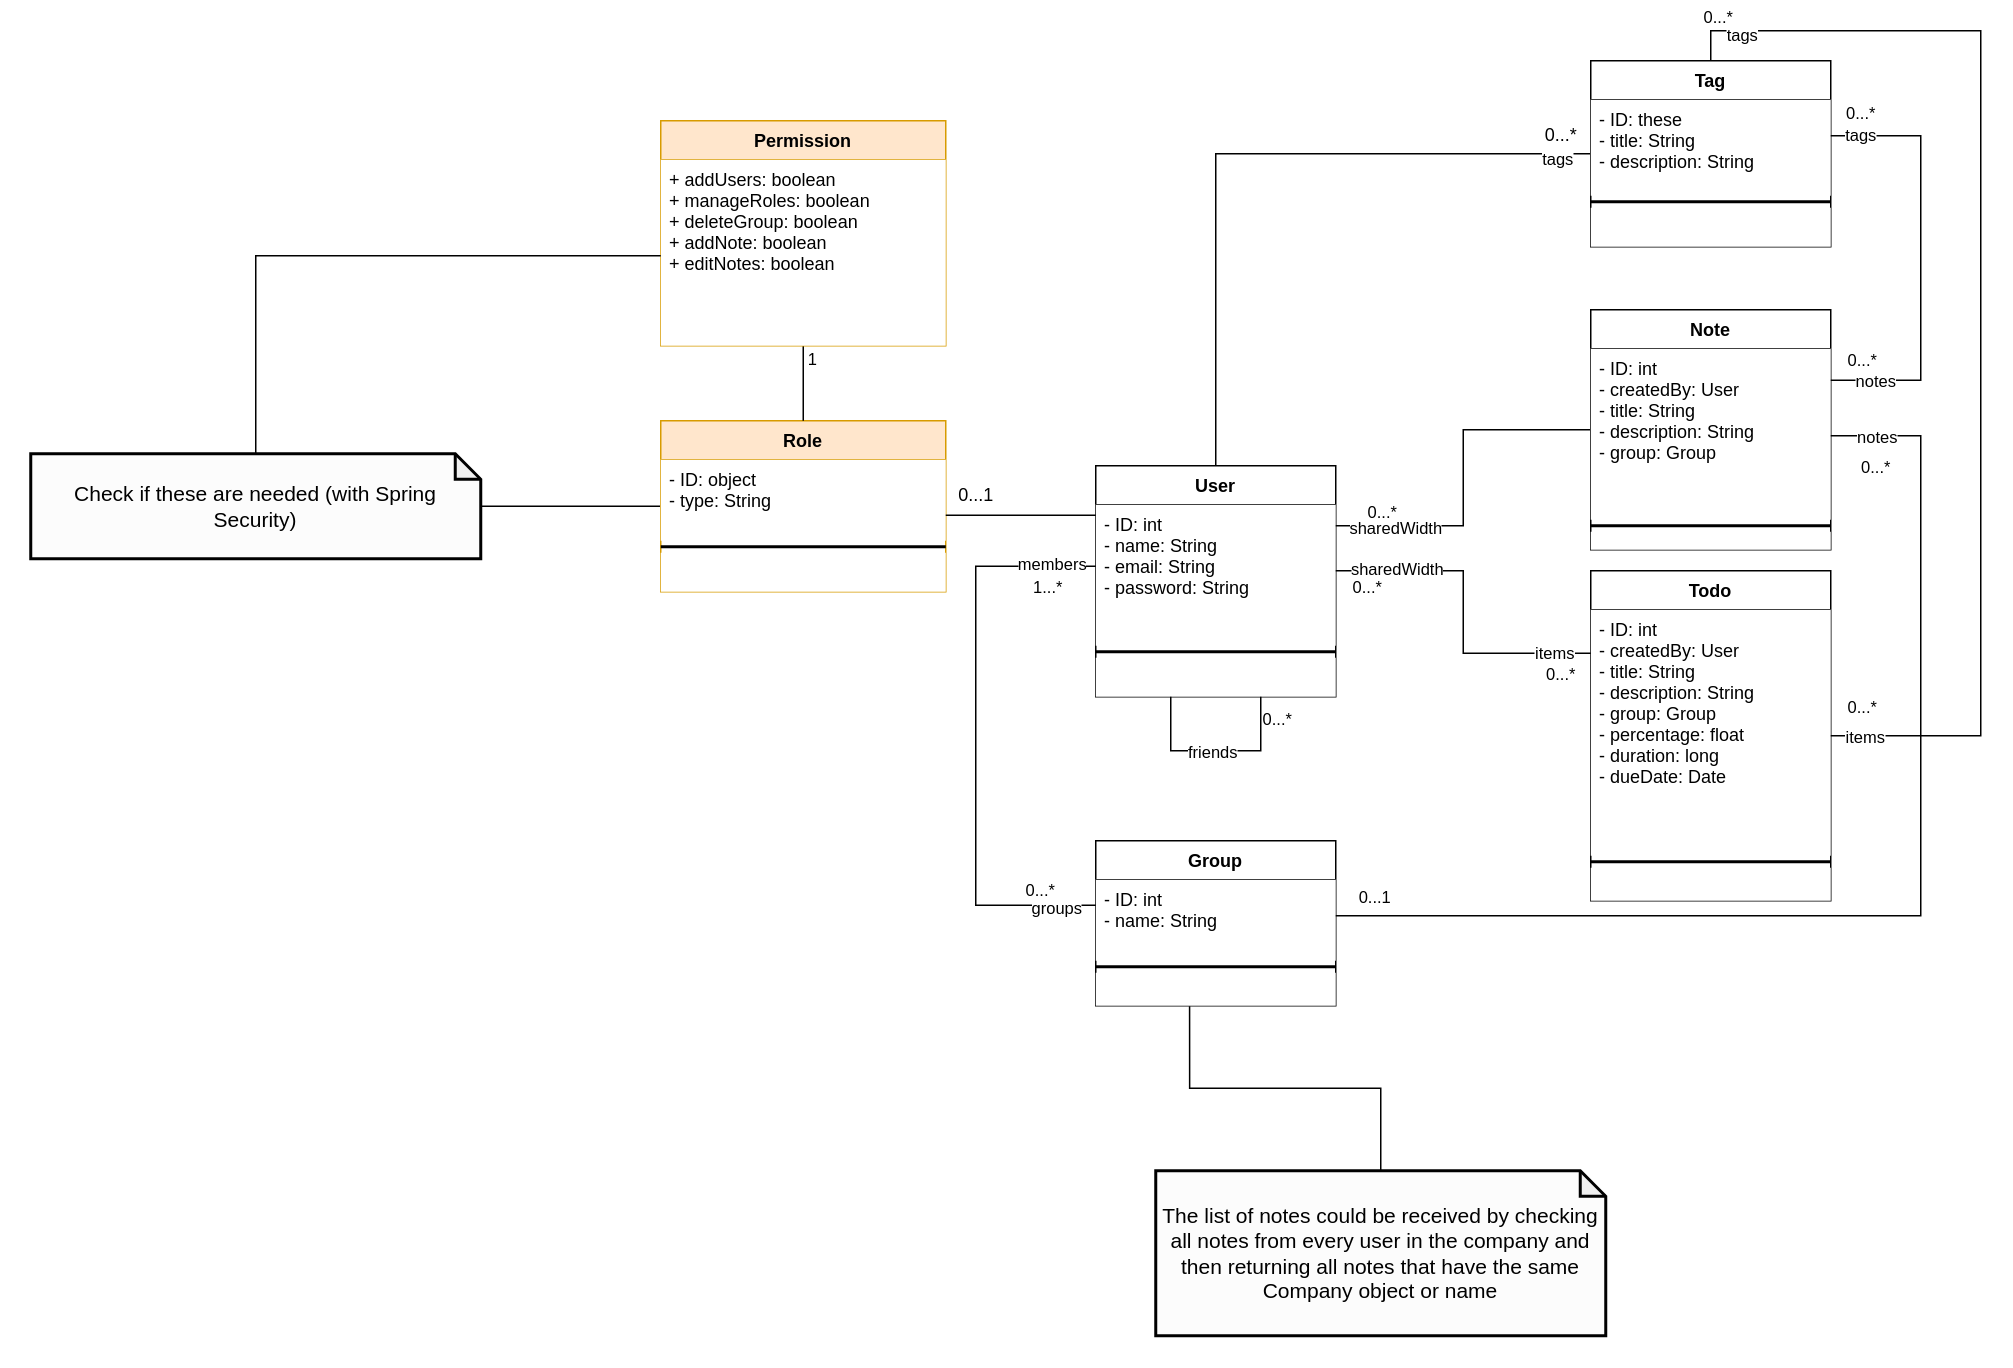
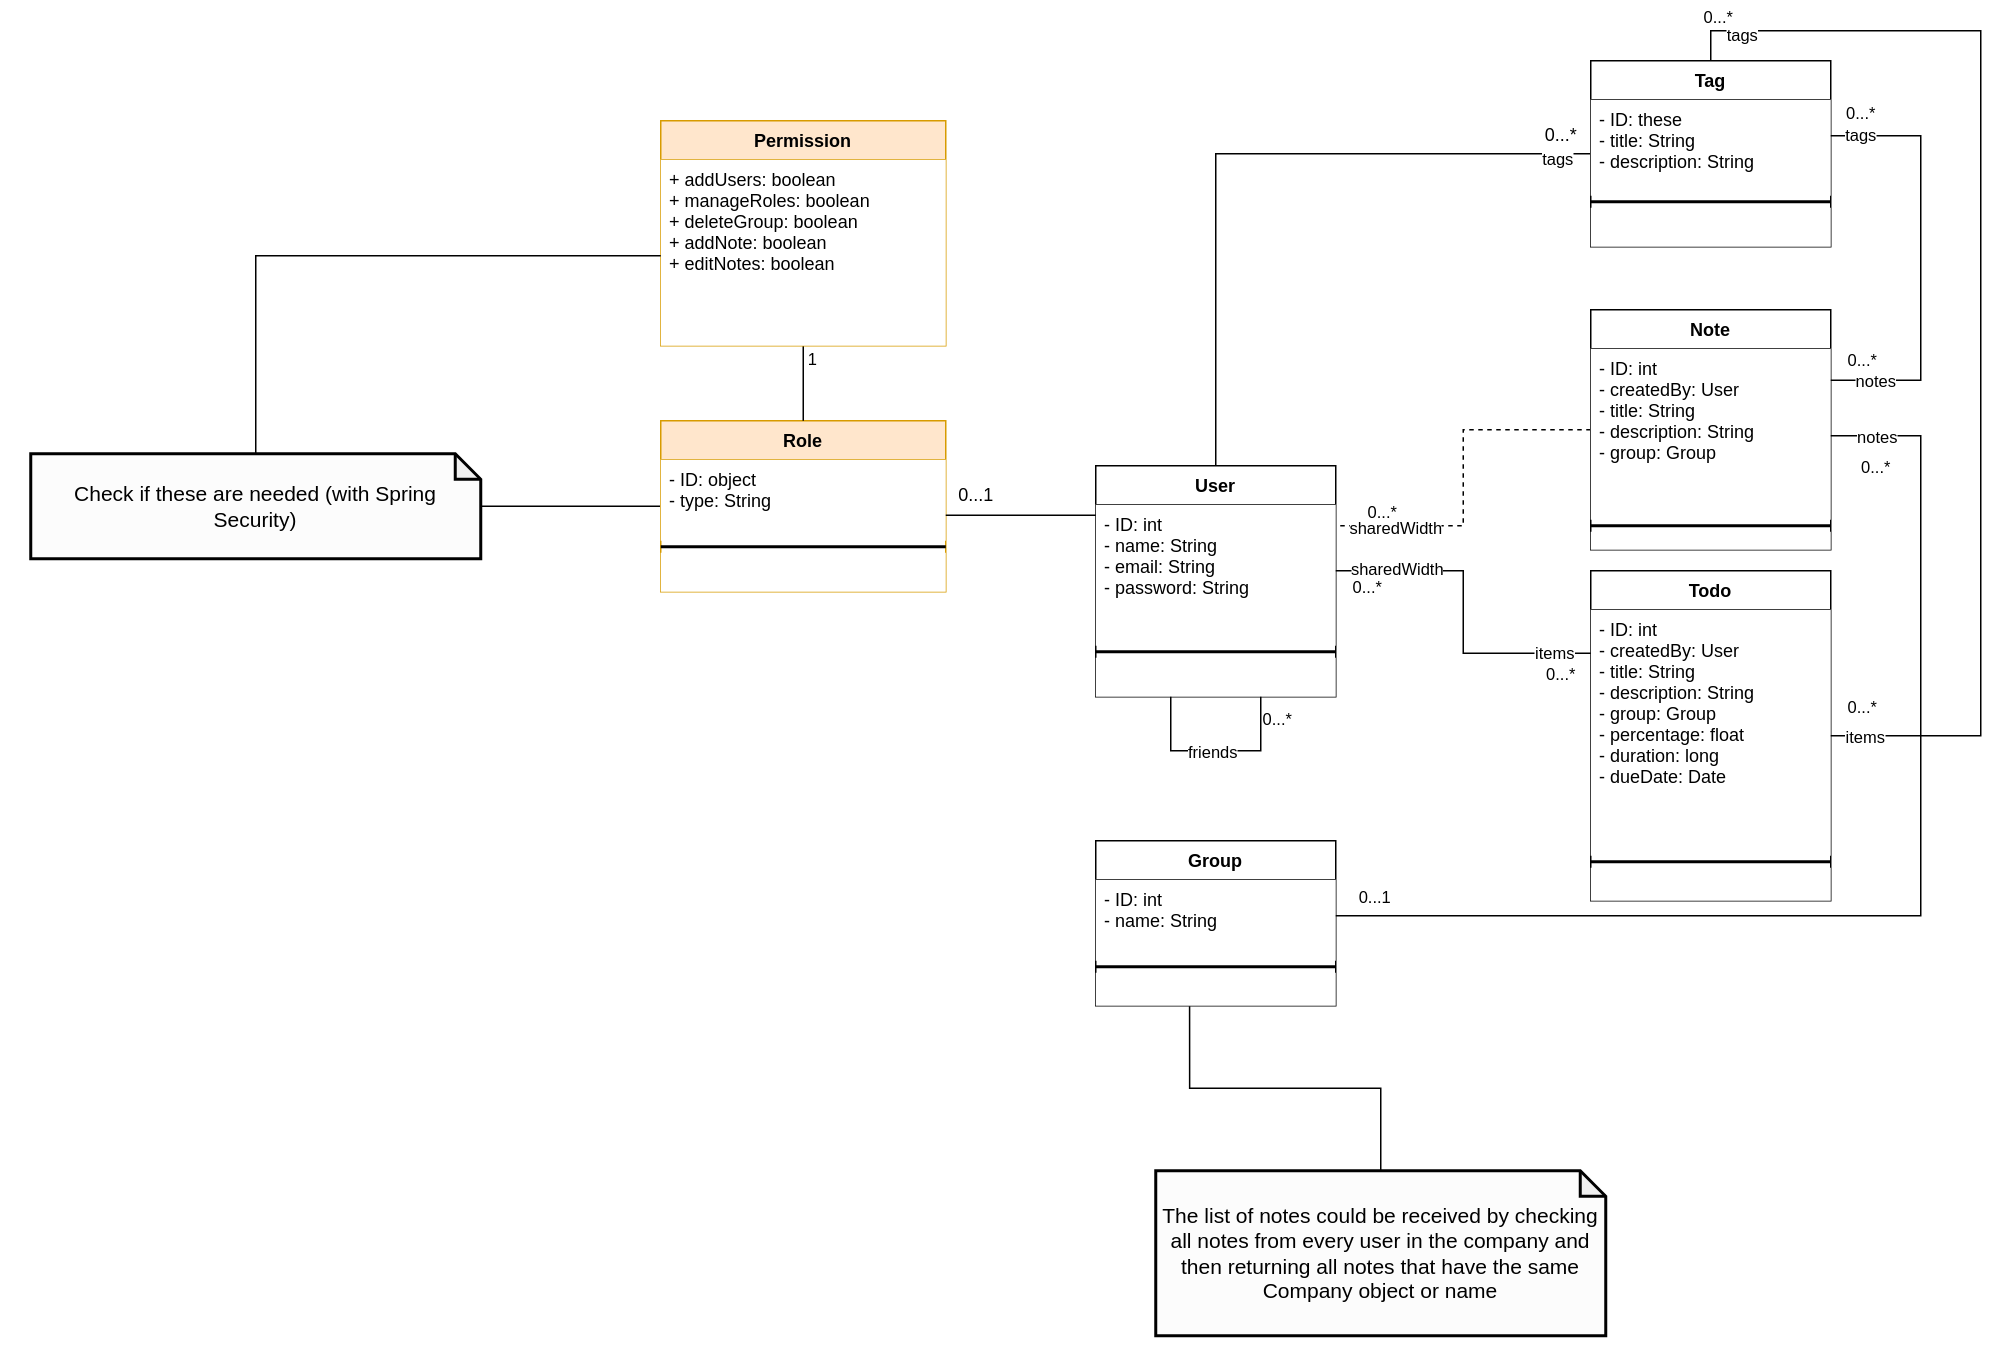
- <mxCell id="8" style="edgeStyle=orthogonalEdgeStyle;rounded=0;orthogonalLoop=1;jettySize=auto;html=1;endArrow=none;endFill=0;" edge="1" parent="1" source="11" target="4"><mxGeometry relative="1" as="geometry"><Array as="points"><mxPoint x="975" y="286" /><mxPoint x="975" y="350" /></Array></mxGeometry></mxCell>
+ <mxCell id="8" style="edgeStyle=orthogonalEdgeStyle;rounded=0;orthogonalLoop=1;jettySize=auto;html=1;endArrow=none;endFill=0;dashed=1;" edge="1" parent="1" source="11" target="4"><mxGeometry relative="1" as="geometry"><Array as="points"><mxPoint x="975" y="286" /><mxPoint x="975" y="350" /></Array></mxGeometry></mxCell>
- <mxCell id="38" style="edgeStyle=orthogonalEdgeStyle;rounded=0;orthogonalLoop=1;jettySize=auto;html=1;endArrow=none;endFill=0;" parent="1" source="35" target="4" edge="1"><mxGeometry relative="1" as="geometry"><Array as="points"><mxPoint x="650" y="603" /><mxPoint x="650" y="377" /></Array></mxGeometry></mxCell>
- <mxCell id="39" value="1...*" style="edgeLabel;html=1;align=center;verticalAlign=middle;resizable=0;points=[];" parent="38" vertex="1" connectable="0"><mxGeometry x="0.653" y="-1" relative="1" as="geometry"><mxPoint x="34" y="12" as="offset" /></mxGeometry></mxCell>
- <mxCell id="40" value="0...*" style="edgeLabel;html=1;align=center;verticalAlign=middle;resizable=0;points=[];" parent="38" vertex="1" connectable="0"><mxGeometry x="-0.772" y="1" relative="1" as="geometry"><mxPoint x="6.94" y="-12" as="offset" /></mxGeometry></mxCell>
- <mxCell id="41" value="members" style="edgeLabel;html=1;align=center;verticalAlign=middle;resizable=0;points=[];" parent="38" vertex="1" connectable="0"><mxGeometry x="0.886" y="2" relative="1" as="geometry"><mxPoint x="-8" as="offset" /></mxGeometry></mxCell>
- <mxCell id="42" value="groups" style="edgeLabel;html=1;align=center;verticalAlign=middle;resizable=0;points=[];" parent="38" vertex="1" connectable="0"><mxGeometry x="-0.862" y="1" relative="1" as="geometry"><mxPoint as="offset" /></mxGeometry></mxCell>
